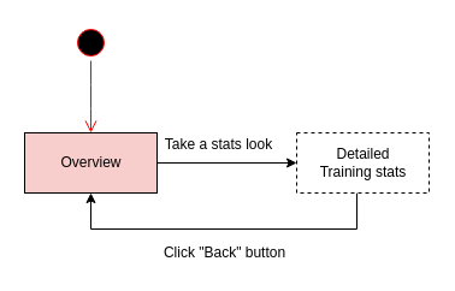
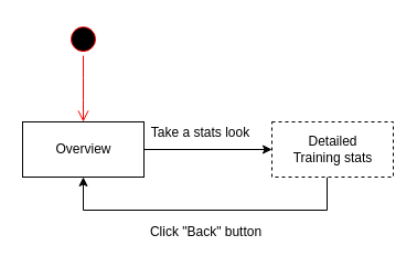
- <mxCell id="4" value="Overview" style="html=1;fillColor=#f8cecc;" vertex="1" parent="1"><mxGeometry x="20" y="110" width="110" height="50" as="geometry" /></mxCell>
+ <mxCell id="4" value="Overview" style="html=1;" vertex="1" parent="1"><mxGeometry x="20" y="110" width="110" height="50" as="geometry" /></mxCell>
